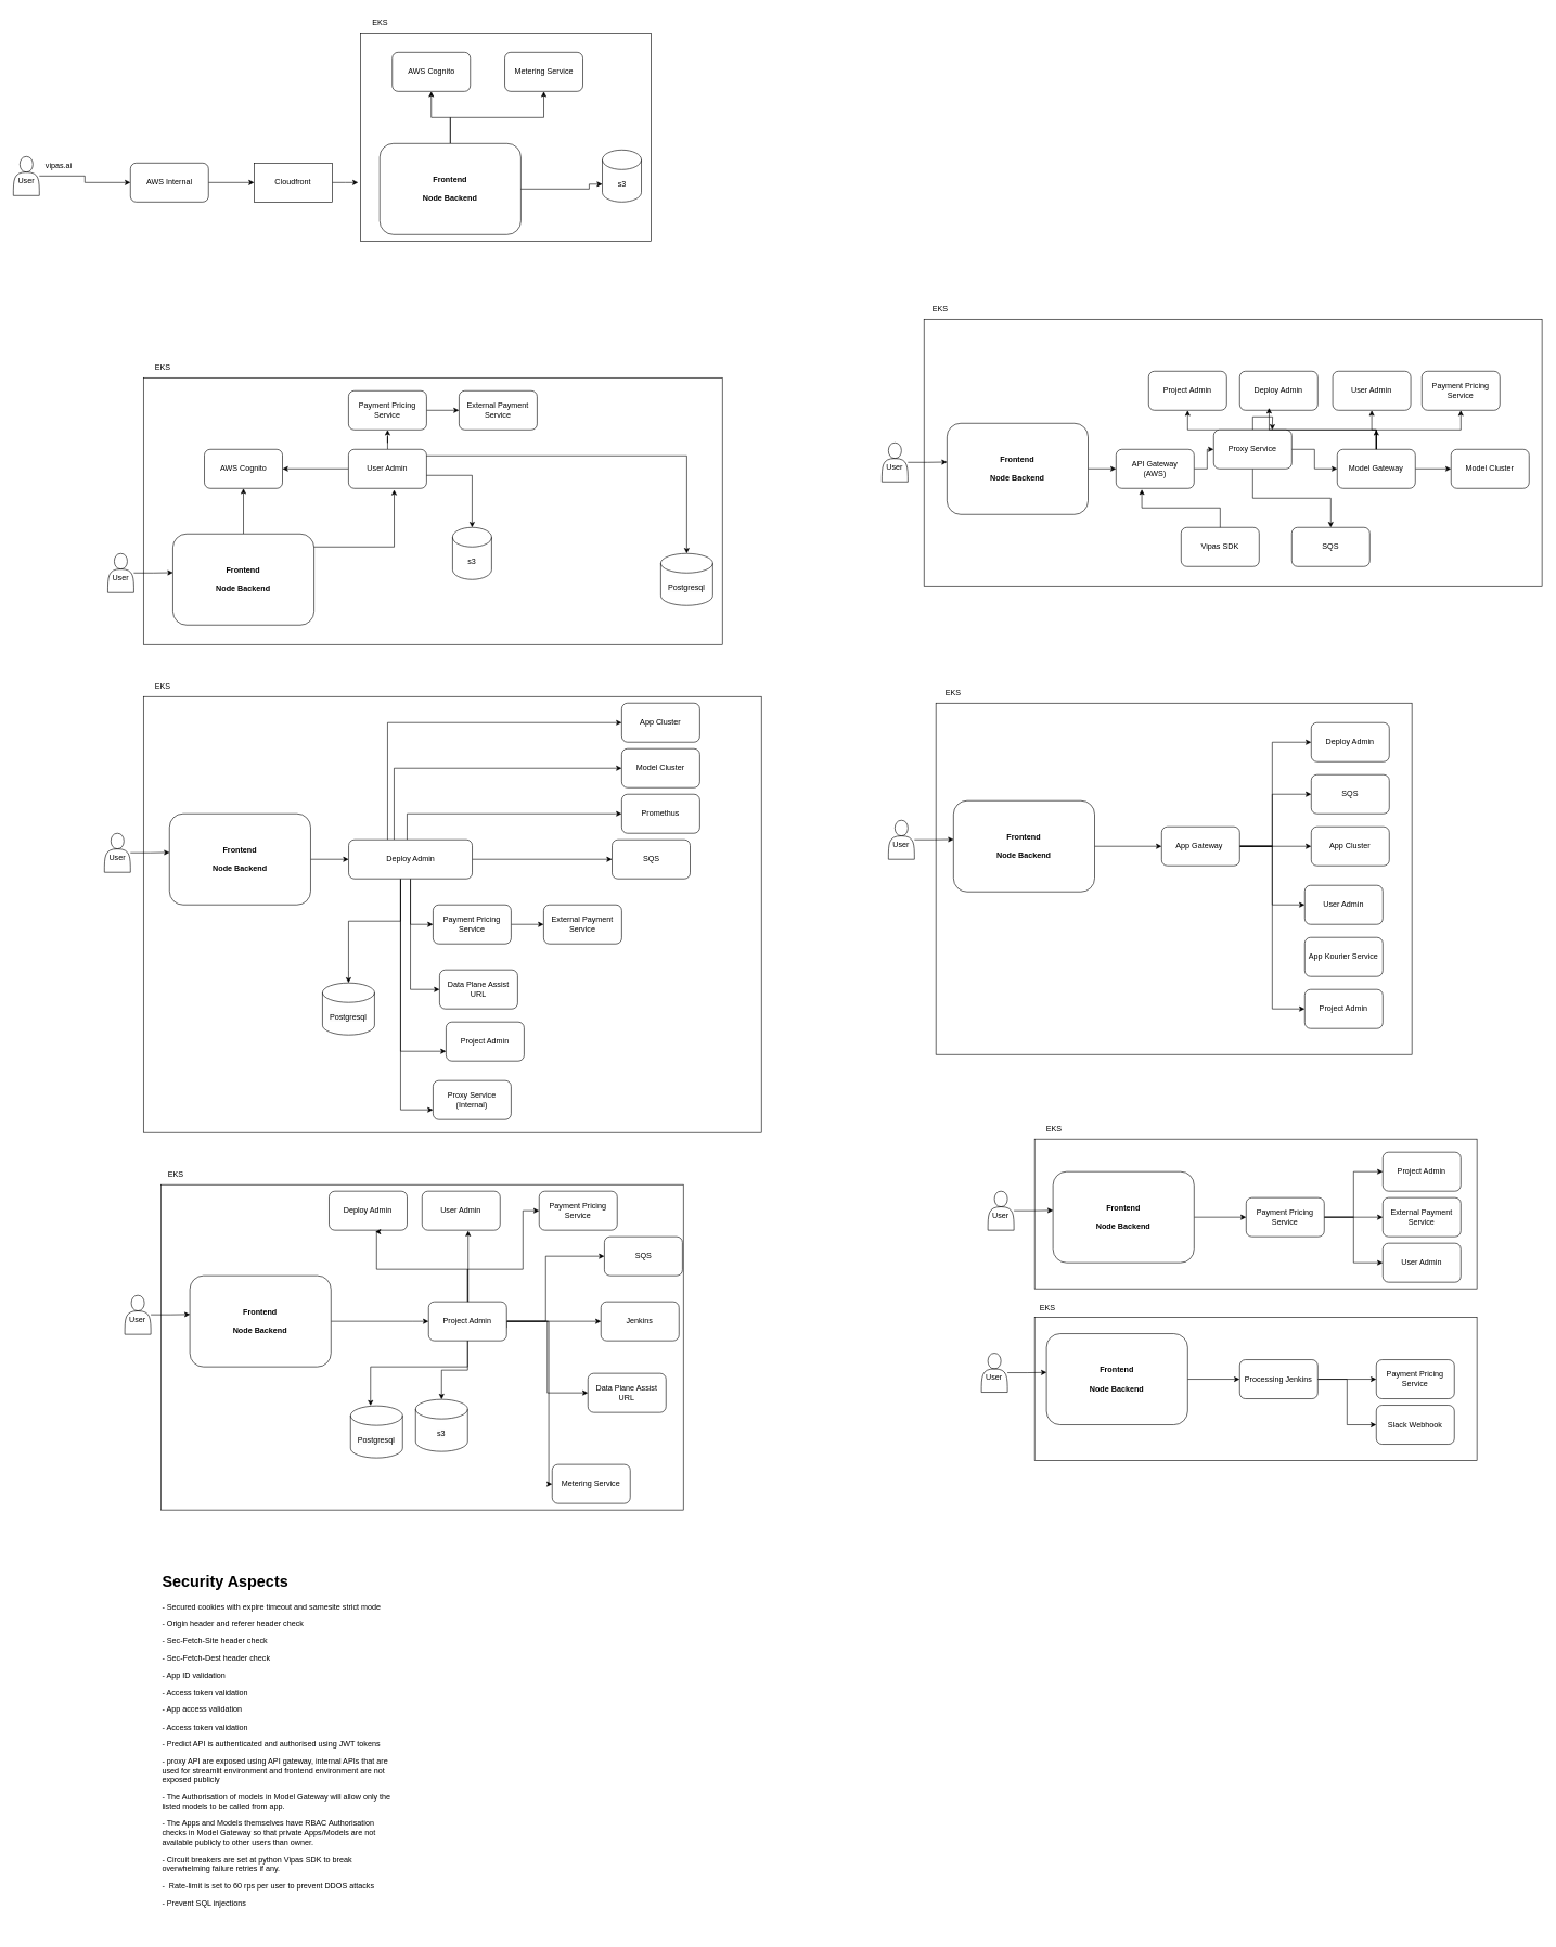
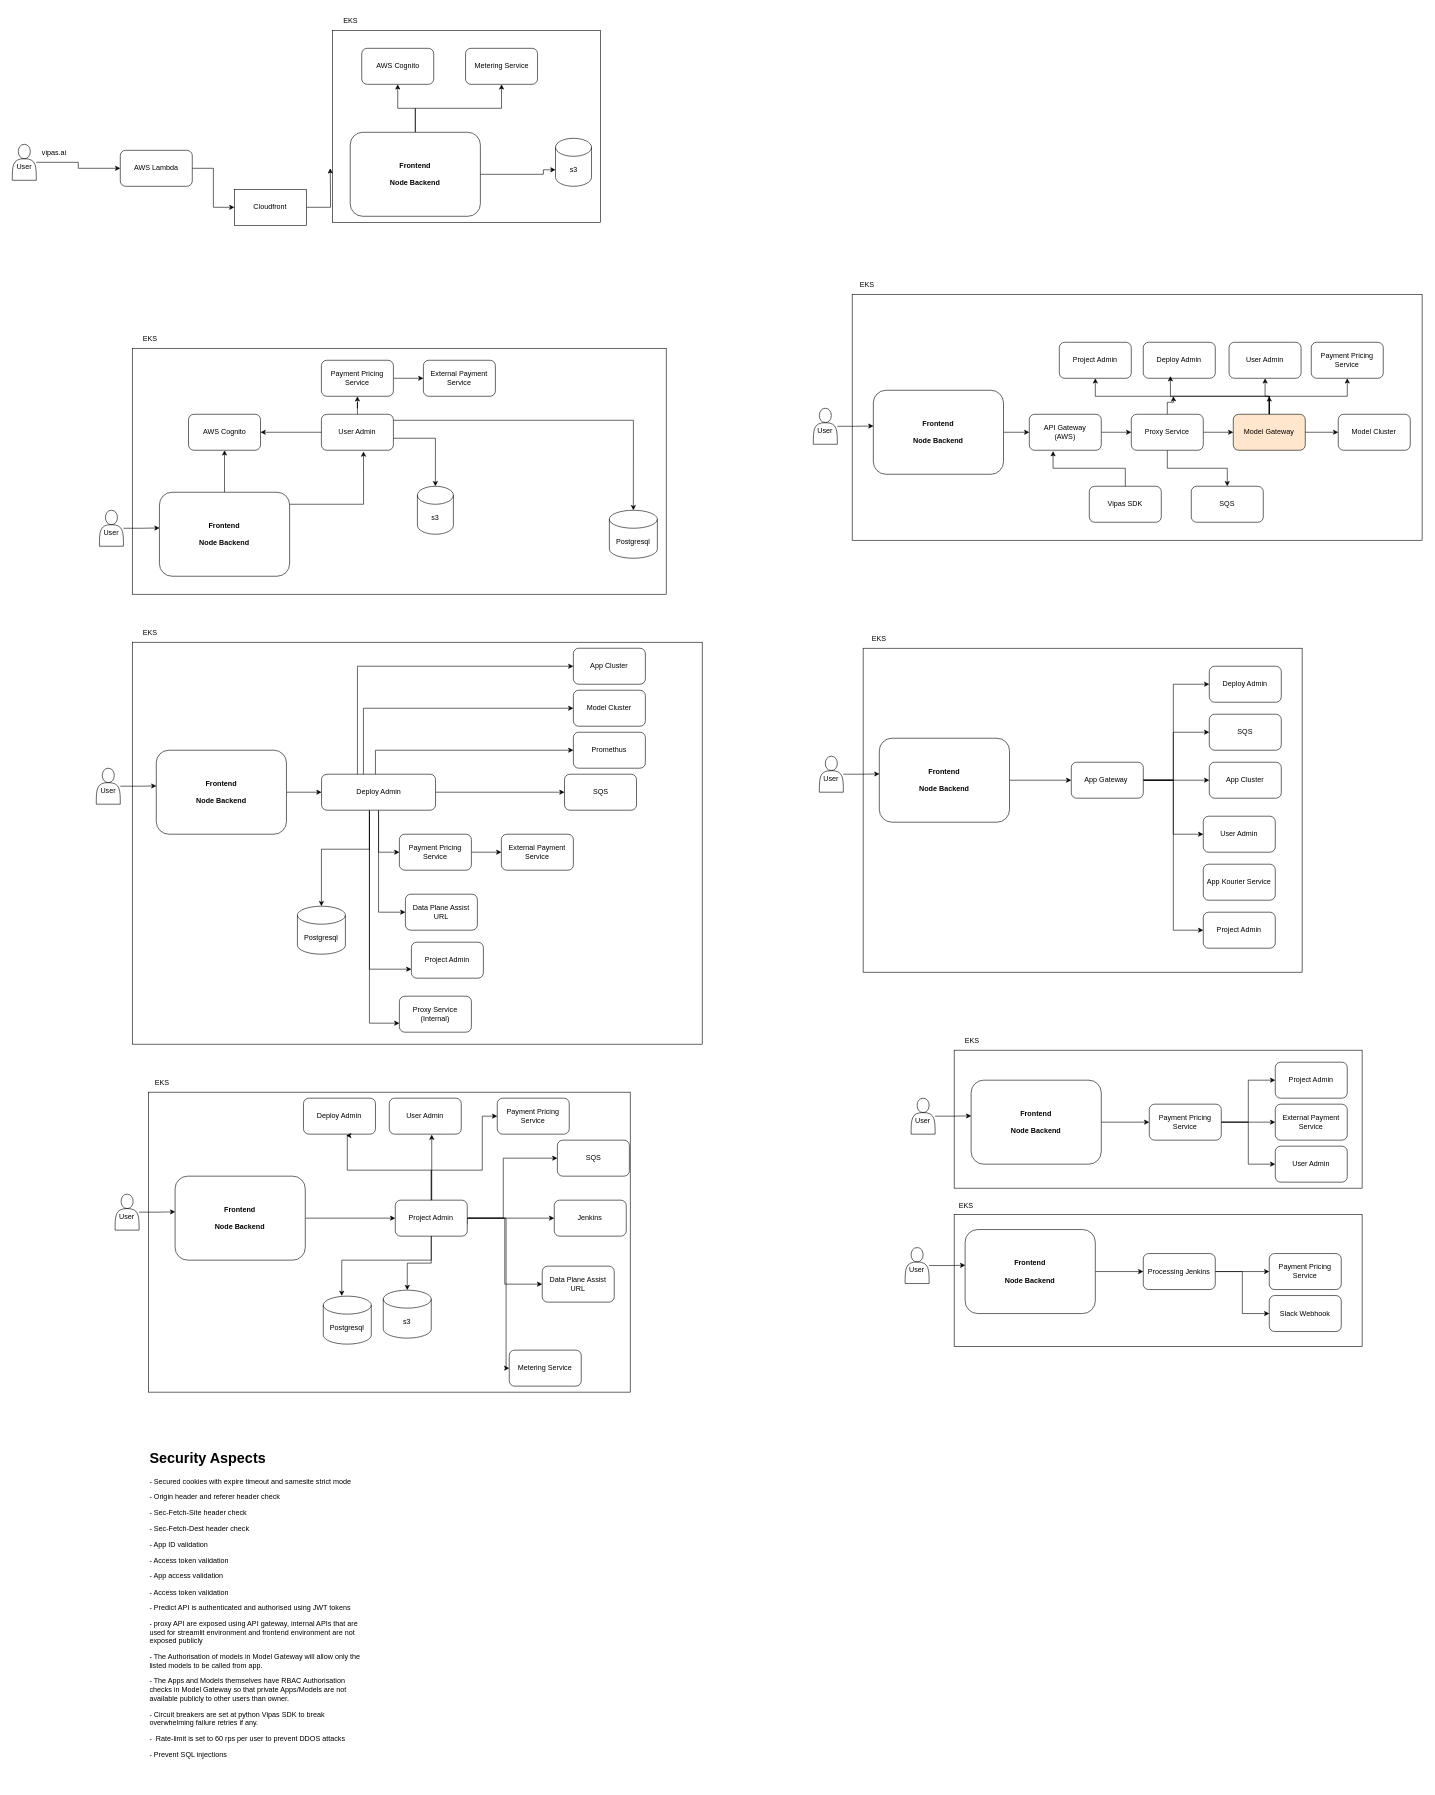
- <mxCell id="148" value="AWS Internal" style="rounded=1;whiteSpace=wrap;html=1;" vertex="1" parent="1"><mxGeometry x="200" y="250" width="120" height="60" as="geometry" /></mxCell>
+ <mxCell id="148" value="AWS Lambda" style="rounded=1;whiteSpace=wrap;html=1;" vertex="1" parent="1"><mxGeometry x="200" y="250" width="120" height="60" as="geometry" /></mxCell>
- <mxCell id="146" value="Cloudfront" style="rounded=0;whiteSpace=wrap;html=1;" vertex="1" parent="1"><mxGeometry x="390.25" y="250" width="120" height="60" as="geometry" /></mxCell>
+ <mxCell id="146" value="Cloudfront" style="rounded=0;whiteSpace=wrap;html=1;" vertex="1" parent="1"><mxGeometry x="390.25" y="315" width="120" height="60" as="geometry" /></mxCell>
- <mxCell id="87" value="Proxy Service" style="rounded=1;whiteSpace=wrap;html=1;" vertex="1" parent="1"><mxGeometry x="1865.25" y="660" width="120" height="60" as="geometry" /></mxCell>
+ <mxCell id="87" value="Proxy Service" style="rounded=1;whiteSpace=wrap;html=1;" vertex="1" parent="1"><mxGeometry x="1885.25" y="690" width="120" height="60" as="geometry" /></mxCell>
- <mxCell id="83" value="Model Gateway" style="rounded=1;whiteSpace=wrap;html=1;" vertex="1" parent="1"><mxGeometry x="2055.25" y="690" width="120" height="60" as="geometry" /></mxCell>
+ <mxCell id="83" value="Model Gateway" style="rounded=1;whiteSpace=wrap;html=1;fillColor=#ffe6cc;" vertex="1" parent="1"><mxGeometry x="2055.25" y="690" width="120" height="60" as="geometry" /></mxCell>
